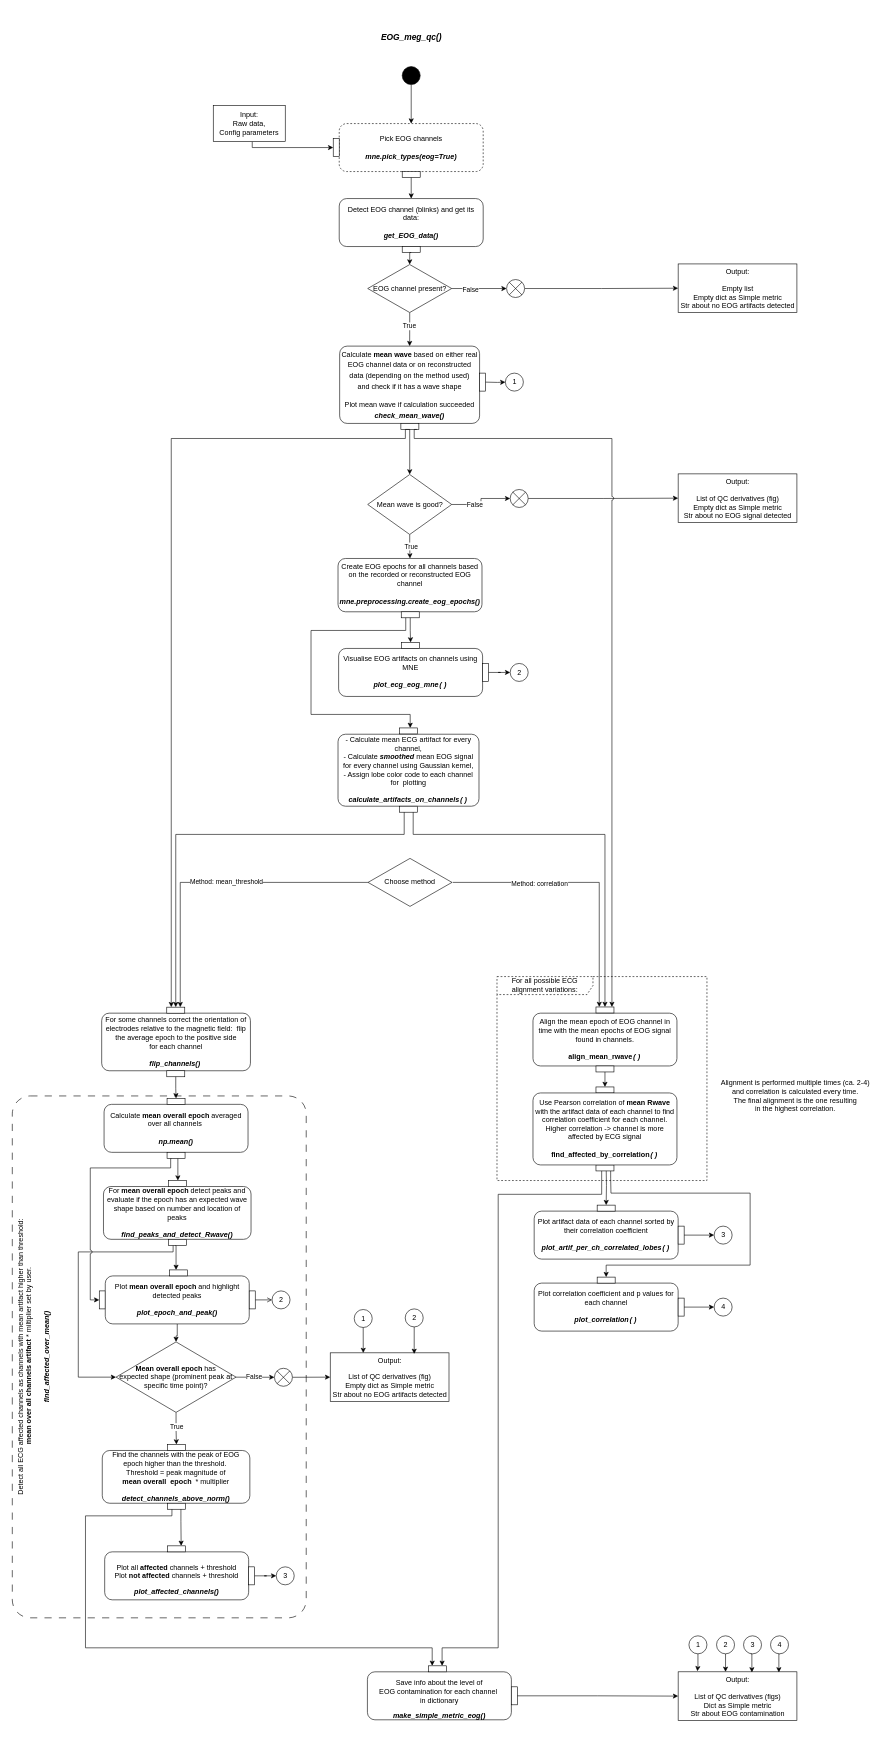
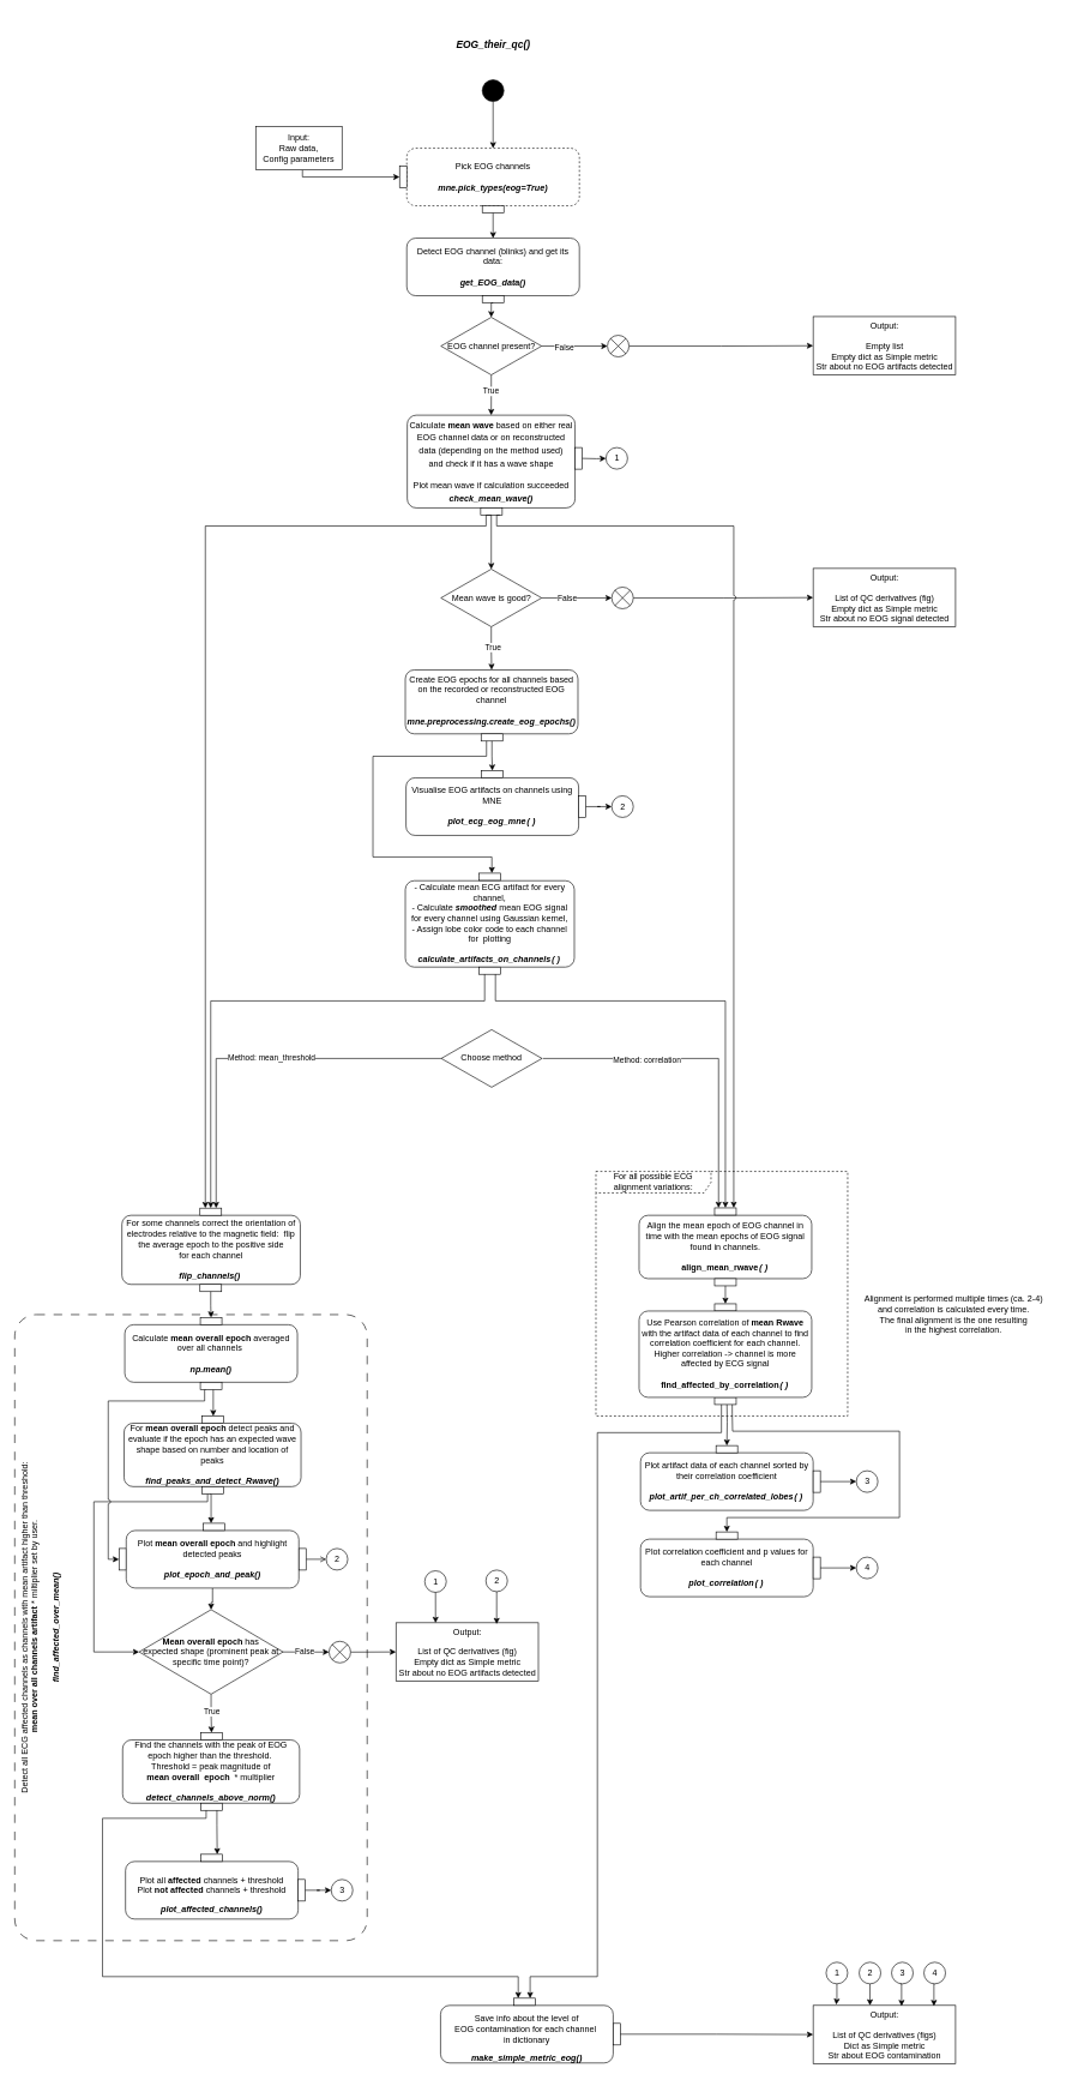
- <mxCell id="2" value="&lt;font style=&quot;font-size: 14px;&quot;&gt;&lt;br&gt;&lt;i&gt;EOG_meg_qc()&lt;/i&gt;&lt;br&gt;&lt;/font&gt;" style="text;strokeColor=none;fillColor=none;html=1;fontSize=28;fontStyle=1;verticalAlign=middle;align=center;" parent="1" vertex="1"><mxGeometry x="130" y="20" width="1110" height="40" as="geometry" /></mxCell>
+ <mxCell id="2" value="&lt;font style=&quot;font-size: 14px;&quot;&gt;&lt;br&gt;&lt;i&gt;EOG_their_qc()&lt;/i&gt;&lt;br&gt;&lt;/font&gt;" style="text;strokeColor=none;fillColor=none;html=1;fontSize=28;fontStyle=1;verticalAlign=middle;align=center;" parent="1" vertex="1"><mxGeometry x="130" y="20" width="1110" height="40" as="geometry" /></mxCell>
- <mxCell id="75" value="Mean wave is good?" style="rhombus;whiteSpace=wrap;html=1;fontFamily=Helvetica;fontColor=#000000;" parent="1" vertex="1"><mxGeometry x="612.5" y="790" width="140" height="100" as="geometry" /></mxCell>
+ <mxCell id="75" value="Mean wave is good?" style="rhombus;whiteSpace=wrap;html=1;fontFamily=Helvetica;fontColor=#000000;" parent="1" vertex="1"><mxGeometry x="612.5" y="790" width="140" height="80" as="geometry" /></mxCell>
